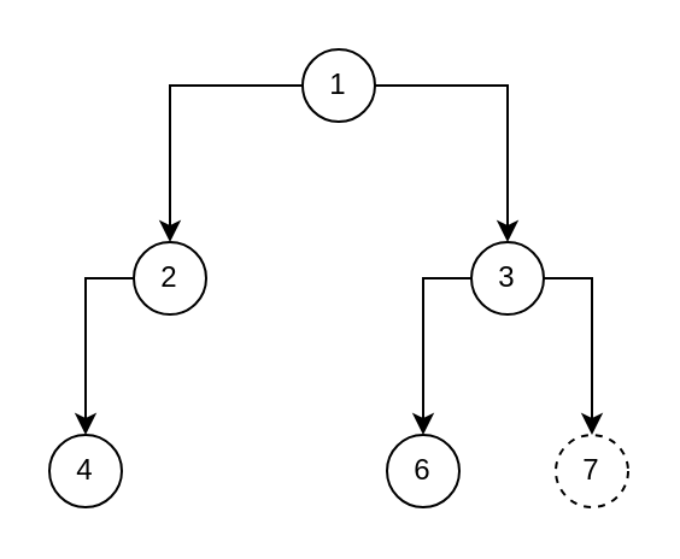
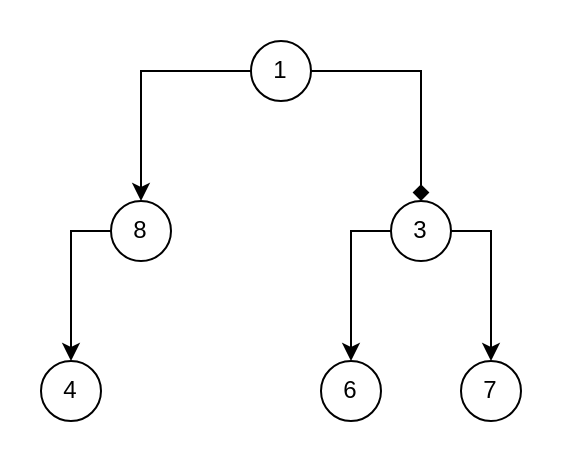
- <mxCell id="3" value="" style="edgeStyle=orthogonalEdgeStyle;rounded=0;html=1;" edge="1" parent="1" source="4" target="9"><mxGeometry relative="1" as="geometry" /></mxCell>
+ <mxCell id="3" value="" style="edgeStyle=orthogonalEdgeStyle;rounded=0;html=1;endArrow=diamond;" edge="1" parent="1" source="4" target="9"><mxGeometry relative="1" as="geometry" /></mxCell>
- <mxCell id="6" value="2" style="ellipse;whiteSpace=wrap;html=1;aspect=fixed;" vertex="1" parent="1"><mxGeometry x="55" y="100" width="30" height="30" as="geometry" /></mxCell>
+ <mxCell id="6" value="8" style="ellipse;whiteSpace=wrap;html=1;aspect=fixed;" vertex="1" parent="1"><mxGeometry x="55" y="100" width="30" height="30" as="geometry" /></mxCell>
- <mxCell id="12" value="7" style="ellipse;whiteSpace=wrap;html=1;aspect=fixed;dashed=1;" vertex="1" parent="1"><mxGeometry x="230" y="180" width="30" height="30" as="geometry" /></mxCell>
+ <mxCell id="12" value="7" style="ellipse;whiteSpace=wrap;html=1;aspect=fixed;" vertex="1" parent="1"><mxGeometry x="230" y="180" width="30" height="30" as="geometry" /></mxCell>
